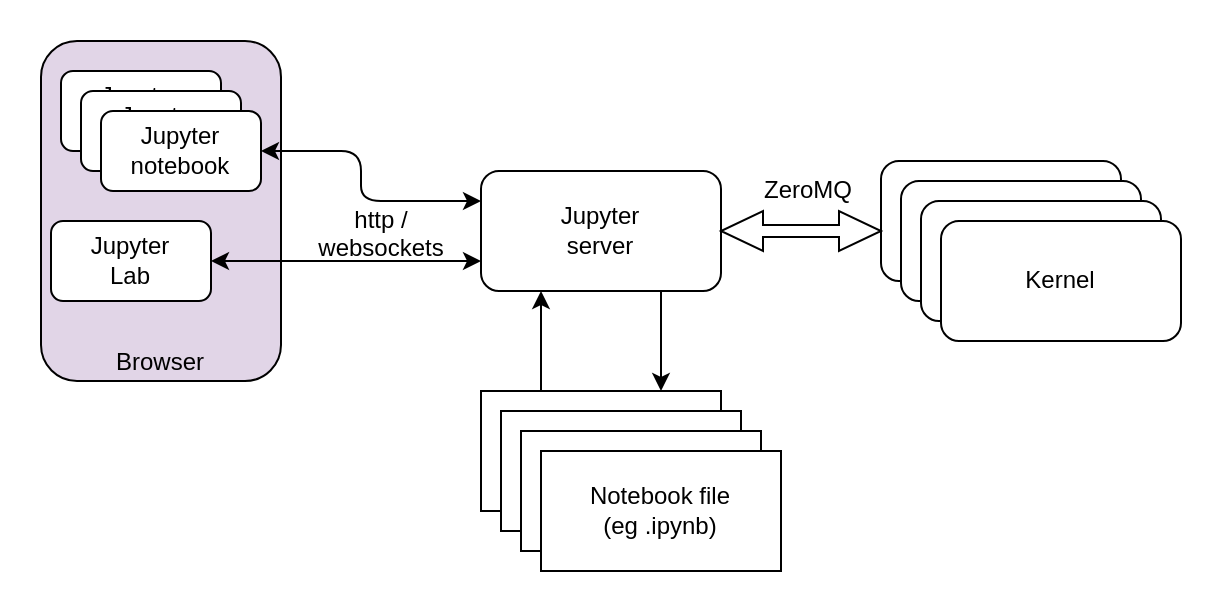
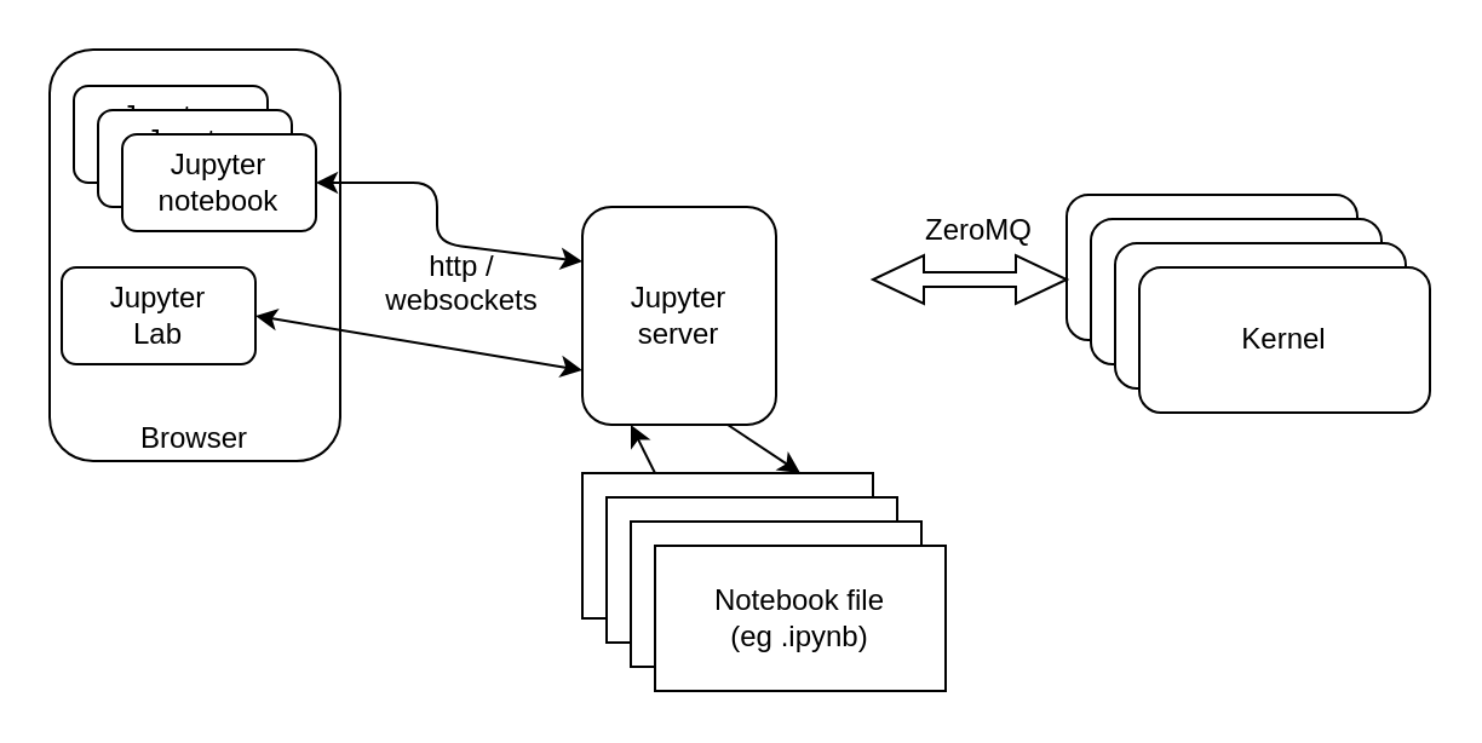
- <mxCell id="2" value="Browser" style="rounded=1;whiteSpace=wrap;html=1;verticalAlign=bottom;fillColor=#e1d5e7;" parent="1" vertex="1"><mxGeometry x="20" y="20" width="120" height="170" as="geometry" /></mxCell>
+ <mxCell id="2" value="Browser" style="rounded=1;whiteSpace=wrap;html=1;verticalAlign=bottom;" parent="1" vertex="1"><mxGeometry x="20" y="20" width="120" height="170" as="geometry" /></mxCell>
- <mxCell id="3" value="Jupyter&lt;br&gt;server" style="rounded=1;whiteSpace=wrap;html=1;" parent="1" vertex="1"><mxGeometry x="240" y="85" width="120" height="60" as="geometry" /></mxCell>
+ <mxCell id="3" value="Jupyter&lt;br&gt;server" style="rounded=1;whiteSpace=wrap;html=1;" parent="1" vertex="1"><mxGeometry x="240" y="85" width="80" height="90" as="geometry" /></mxCell>
